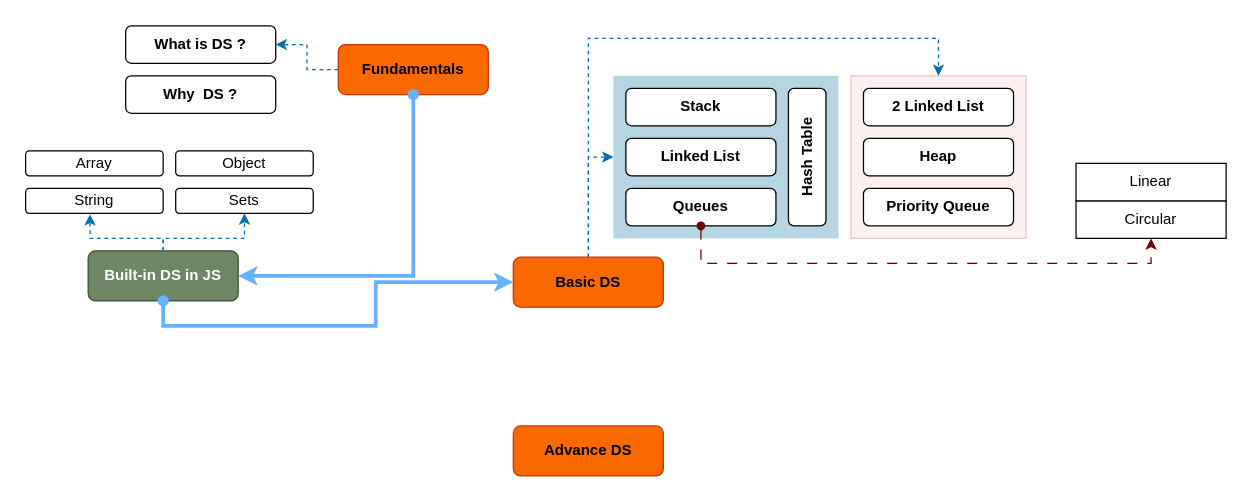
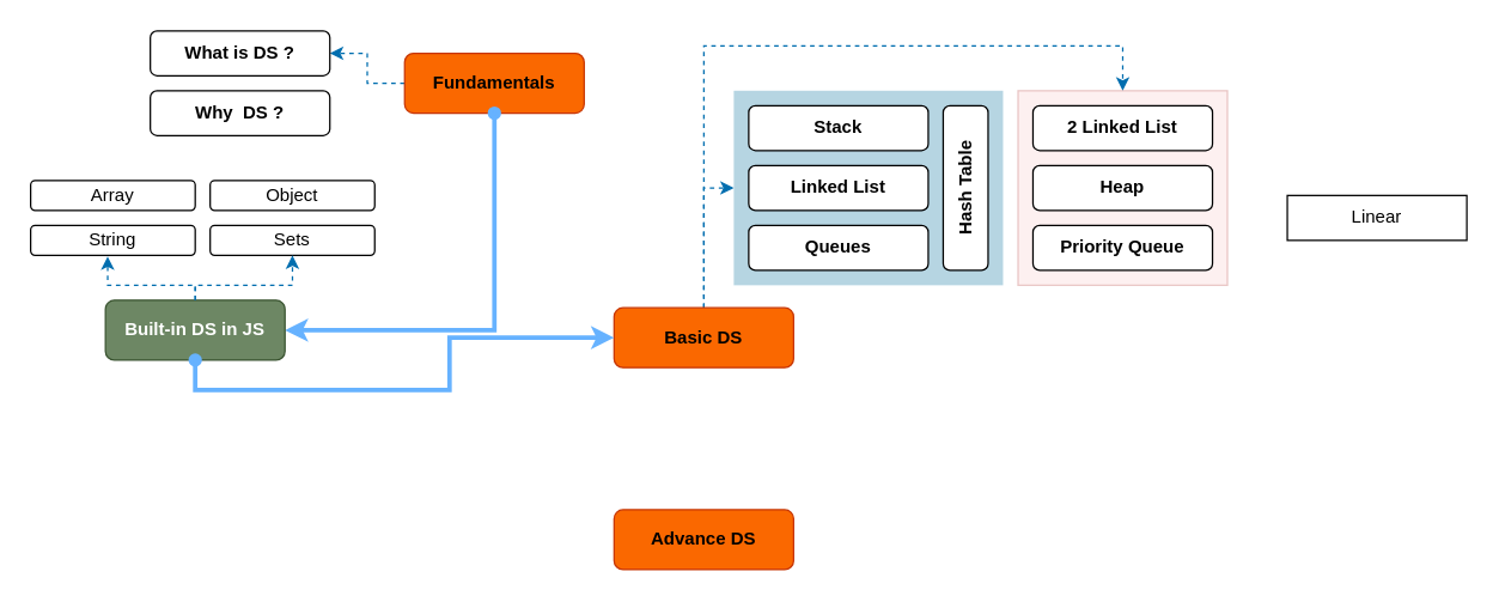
- <mxCell id="17" value="Circular" style="rounded=0;whiteSpace=wrap;html=1;" parent="16" vertex="1"><mxGeometry y="30" width="120" height="30" as="geometry" /></mxCell>
- <mxCell id="19" style="edgeStyle=orthogonalEdgeStyle;rounded=0;orthogonalLoop=1;jettySize=auto;html=1;entryX=0.5;entryY=1;entryDx=0;entryDy=0;fillColor=#a20025;strokeColor=#6F0000;dashed=1;dashPattern=8 8;endArrow=classic;endFill=1;startArrow=oval;startFill=1;" parent="1" source="14" target="17" edge="1"><mxGeometry relative="1" as="geometry"><Array as="points"><mxPoint x="560" y="210" /><mxPoint x="920" y="210" /></Array></mxGeometry></mxCell>
